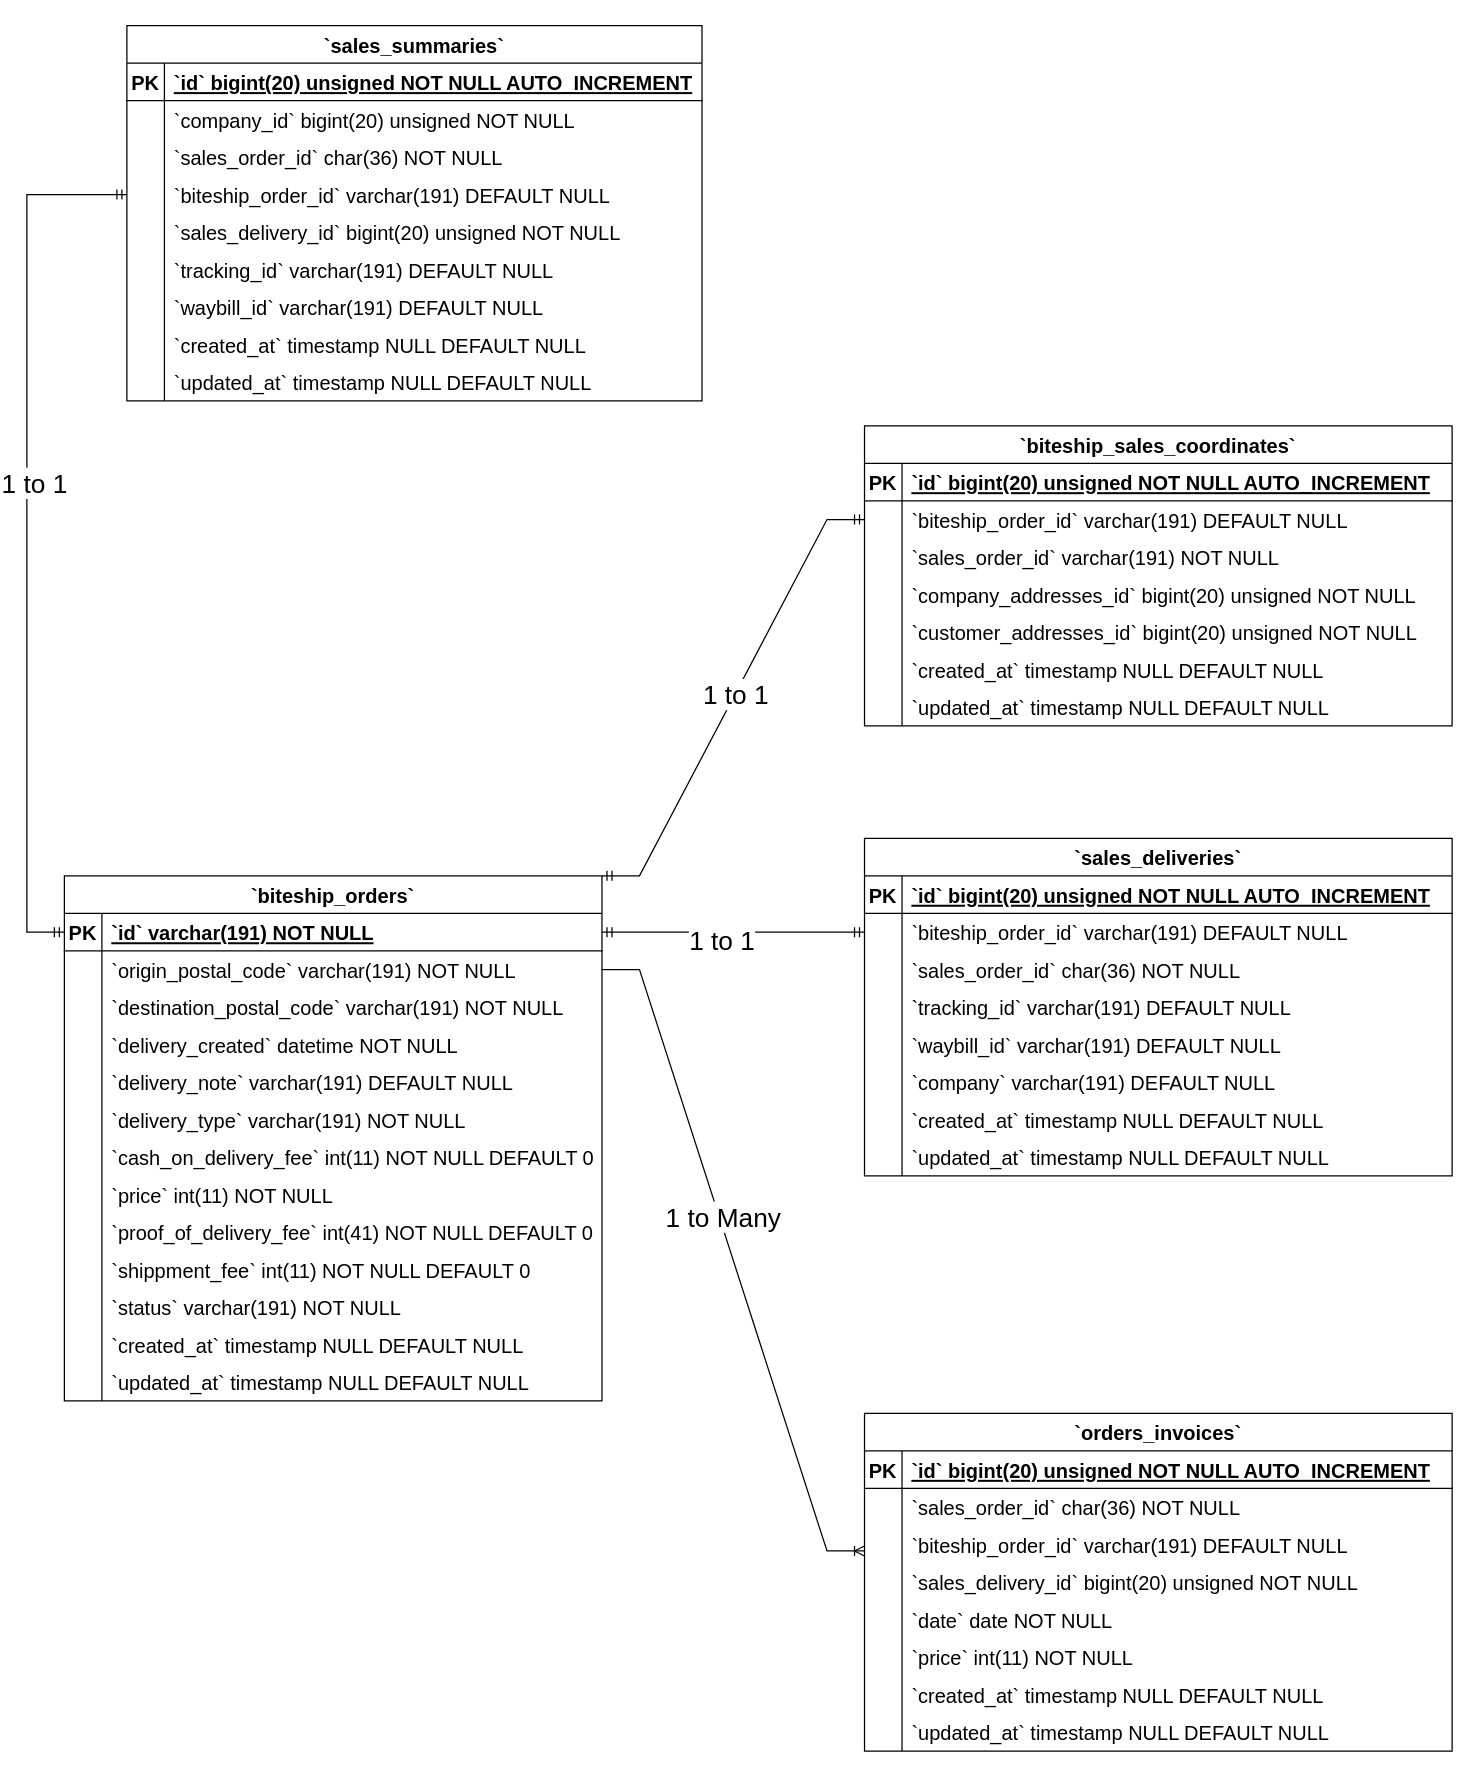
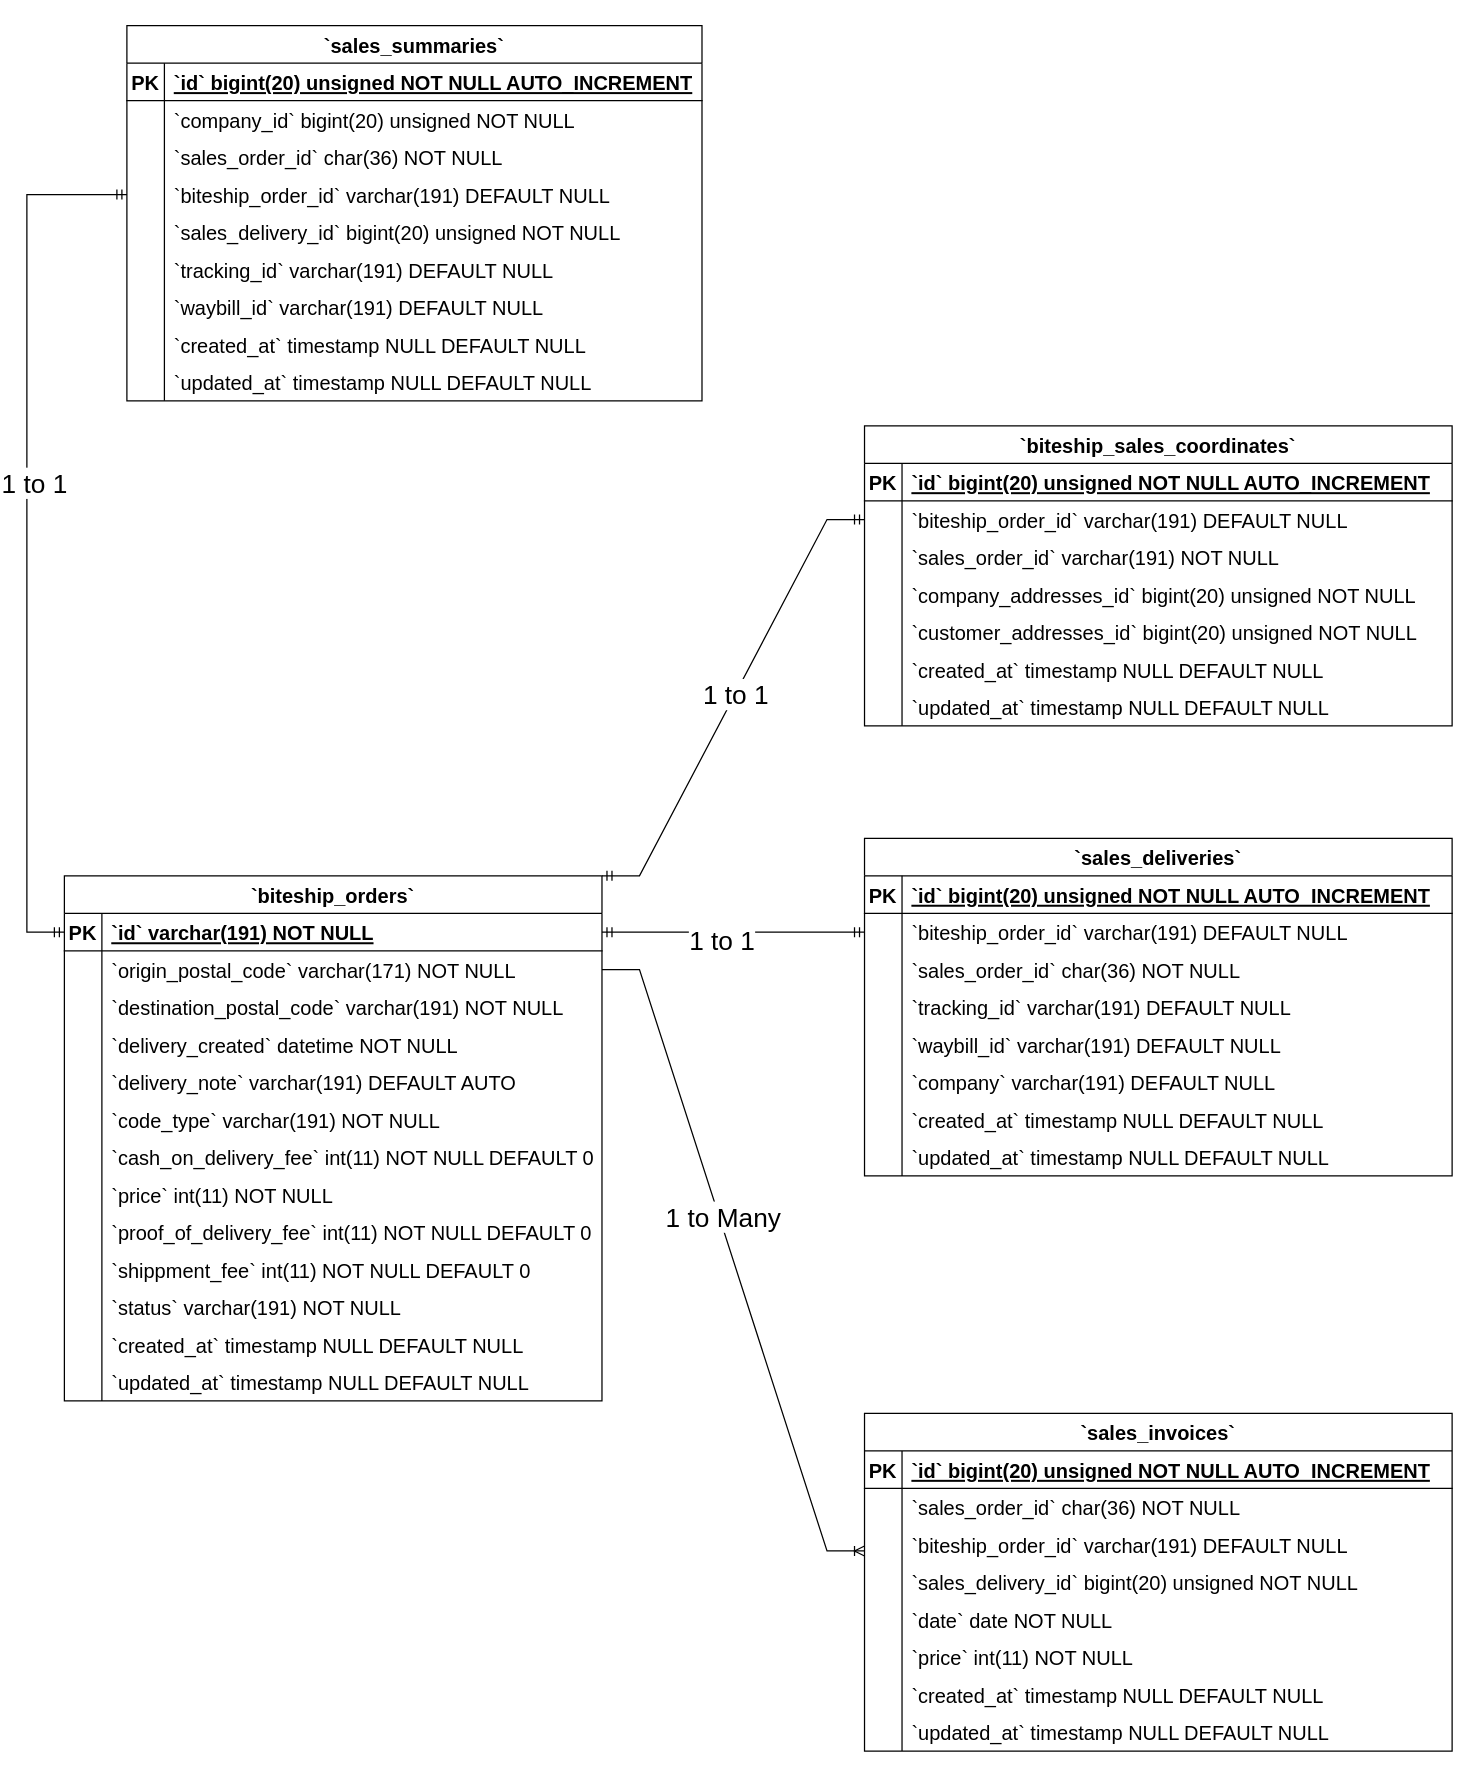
- <mxCell id="8" value="`origin_postal_code` varchar(191) NOT NULL" style="shape=partialRectangle;overflow=hidden;connectable=0;fillColor=none;align=left;strokeColor=inherit;top=0;left=0;bottom=0;right=0;spacingLeft=6;fontSize=16;" parent="6" vertex="1"><mxGeometry x="30" width="400" height="30" as="geometry"><mxRectangle width="400" height="30" as="alternateBounds" /></mxGeometry></mxCell>
+ <mxCell id="8" value="`origin_postal_code` varchar(171) NOT NULL" style="shape=partialRectangle;overflow=hidden;connectable=0;fillColor=none;align=left;strokeColor=inherit;top=0;left=0;bottom=0;right=0;spacingLeft=6;fontSize=16;" parent="6" vertex="1"><mxGeometry x="30" width="400" height="30" as="geometry"><mxRectangle width="400" height="30" as="alternateBounds" /></mxGeometry></mxCell>
- <mxCell id="17" value="`delivery_note` varchar(191) DEFAULT NULL" style="shape=partialRectangle;overflow=hidden;connectable=0;fillColor=none;align=left;strokeColor=inherit;top=0;left=0;bottom=0;right=0;spacingLeft=6;fontSize=16;" parent="15" vertex="1"><mxGeometry x="30" width="400" height="30" as="geometry"><mxRectangle width="400" height="30" as="alternateBounds" /></mxGeometry></mxCell>
+ <mxCell id="17" value="`delivery_note` varchar(191) DEFAULT AUTO" style="shape=partialRectangle;overflow=hidden;connectable=0;fillColor=none;align=left;strokeColor=inherit;top=0;left=0;bottom=0;right=0;spacingLeft=6;fontSize=16;" parent="15" vertex="1"><mxGeometry x="30" width="400" height="30" as="geometry"><mxRectangle width="400" height="30" as="alternateBounds" /></mxGeometry></mxCell>
- <mxCell id="20" value="`delivery_type` varchar(191) NOT NULL" style="shape=partialRectangle;overflow=hidden;connectable=0;fillColor=none;align=left;strokeColor=inherit;top=0;left=0;bottom=0;right=0;spacingLeft=6;fontSize=16;" parent="18" vertex="1"><mxGeometry x="30" width="400" height="30" as="geometry"><mxRectangle width="400" height="30" as="alternateBounds" /></mxGeometry></mxCell>
+ <mxCell id="20" value="`code_type` varchar(191) NOT NULL" style="shape=partialRectangle;overflow=hidden;connectable=0;fillColor=none;align=left;strokeColor=inherit;top=0;left=0;bottom=0;right=0;spacingLeft=6;fontSize=16;" parent="18" vertex="1"><mxGeometry x="30" width="400" height="30" as="geometry"><mxRectangle width="400" height="30" as="alternateBounds" /></mxGeometry></mxCell>
- <mxCell id="29" value="`proof_of_delivery_fee` int(41) NOT NULL DEFAULT 0" style="shape=partialRectangle;overflow=hidden;connectable=0;fillColor=none;align=left;strokeColor=inherit;top=0;left=0;bottom=0;right=0;spacingLeft=6;fontSize=16;" parent="27" vertex="1"><mxGeometry x="30" width="400" height="30" as="geometry"><mxRectangle width="400" height="30" as="alternateBounds" /></mxGeometry></mxCell>
+ <mxCell id="29" value="`proof_of_delivery_fee` int(11) NOT NULL DEFAULT 0" style="shape=partialRectangle;overflow=hidden;connectable=0;fillColor=none;align=left;strokeColor=inherit;top=0;left=0;bottom=0;right=0;spacingLeft=6;fontSize=16;" parent="27" vertex="1"><mxGeometry x="30" width="400" height="30" as="geometry"><mxRectangle width="400" height="30" as="alternateBounds" /></mxGeometry></mxCell>
- <mxCell id="89" value="`orders_invoices`" style="shape=table;startSize=30;container=1;collapsible=1;childLayout=tableLayout;fixedRows=1;rowLines=0;fontStyle=1;align=center;resizeLast=1;fontSize=16;" parent="1" vertex="1"><mxGeometry x="690" y="1130" width="470" height="270" as="geometry" /></mxCell>
+ <mxCell id="89" value="`sales_invoices`" style="shape=table;startSize=30;container=1;collapsible=1;childLayout=tableLayout;fixedRows=1;rowLines=0;fontStyle=1;align=center;resizeLast=1;fontSize=16;" parent="1" vertex="1"><mxGeometry x="690" y="1130" width="470" height="270" as="geometry" /></mxCell>
